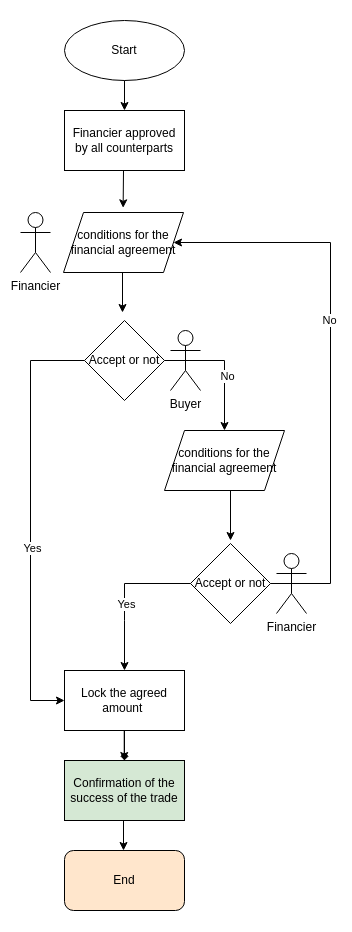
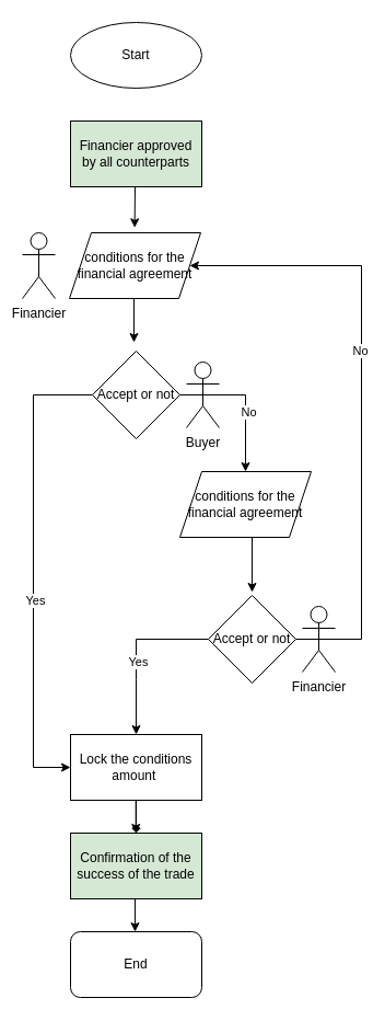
- <mxCell id="5" value="" style="endArrow=classic;html=1;rounded=0;entryX=0.5;entryY=0;entryDx=0;entryDy=0;" parent="1" source="2" target="4" edge="1"><mxGeometry width="50" height="50" relative="1" as="geometry"><mxPoint x="90" y="160" as="sourcePoint" /><mxPoint x="140" y="110" as="targetPoint" /></mxGeometry></mxCell>
- <mxCell id="4" value="Financier approved by all counterparts" style="rounded=0;whiteSpace=wrap;html=1;" parent="1" vertex="1"><mxGeometry x="64" y="110" width="120" height="60" as="geometry" /></mxCell>
+ <mxCell id="4" value="Financier approved by all counterparts" style="rounded=0;whiteSpace=wrap;html=1;fillColor=#d5e8d4;" parent="1" vertex="1"><mxGeometry x="64" y="110" width="120" height="60" as="geometry" /></mxCell>
- <mxCell id="25" value="Lock the agreed amount&amp;nbsp;" style="rounded=0;whiteSpace=wrap;html=1;" parent="1" vertex="1"><mxGeometry x="64" y="670" width="120" height="60" as="geometry" /></mxCell>
+ <mxCell id="25" value="Lock the conditions amount&amp;nbsp;" style="rounded=0;whiteSpace=wrap;html=1;" parent="1" vertex="1"><mxGeometry x="64" y="670" width="120" height="60" as="geometry" /></mxCell>
- <mxCell id="3" value="End" style="rounded=1;whiteSpace=wrap;html=1;fillColor=#ffe6cc;" parent="1" vertex="1"><mxGeometry x="64" y="850" width="120" height="60" as="geometry" /></mxCell>
+ <mxCell id="3" value="End" style="rounded=1;whiteSpace=wrap;html=1;" parent="1" vertex="1"><mxGeometry x="64" y="850" width="120" height="60" as="geometry" /></mxCell>
